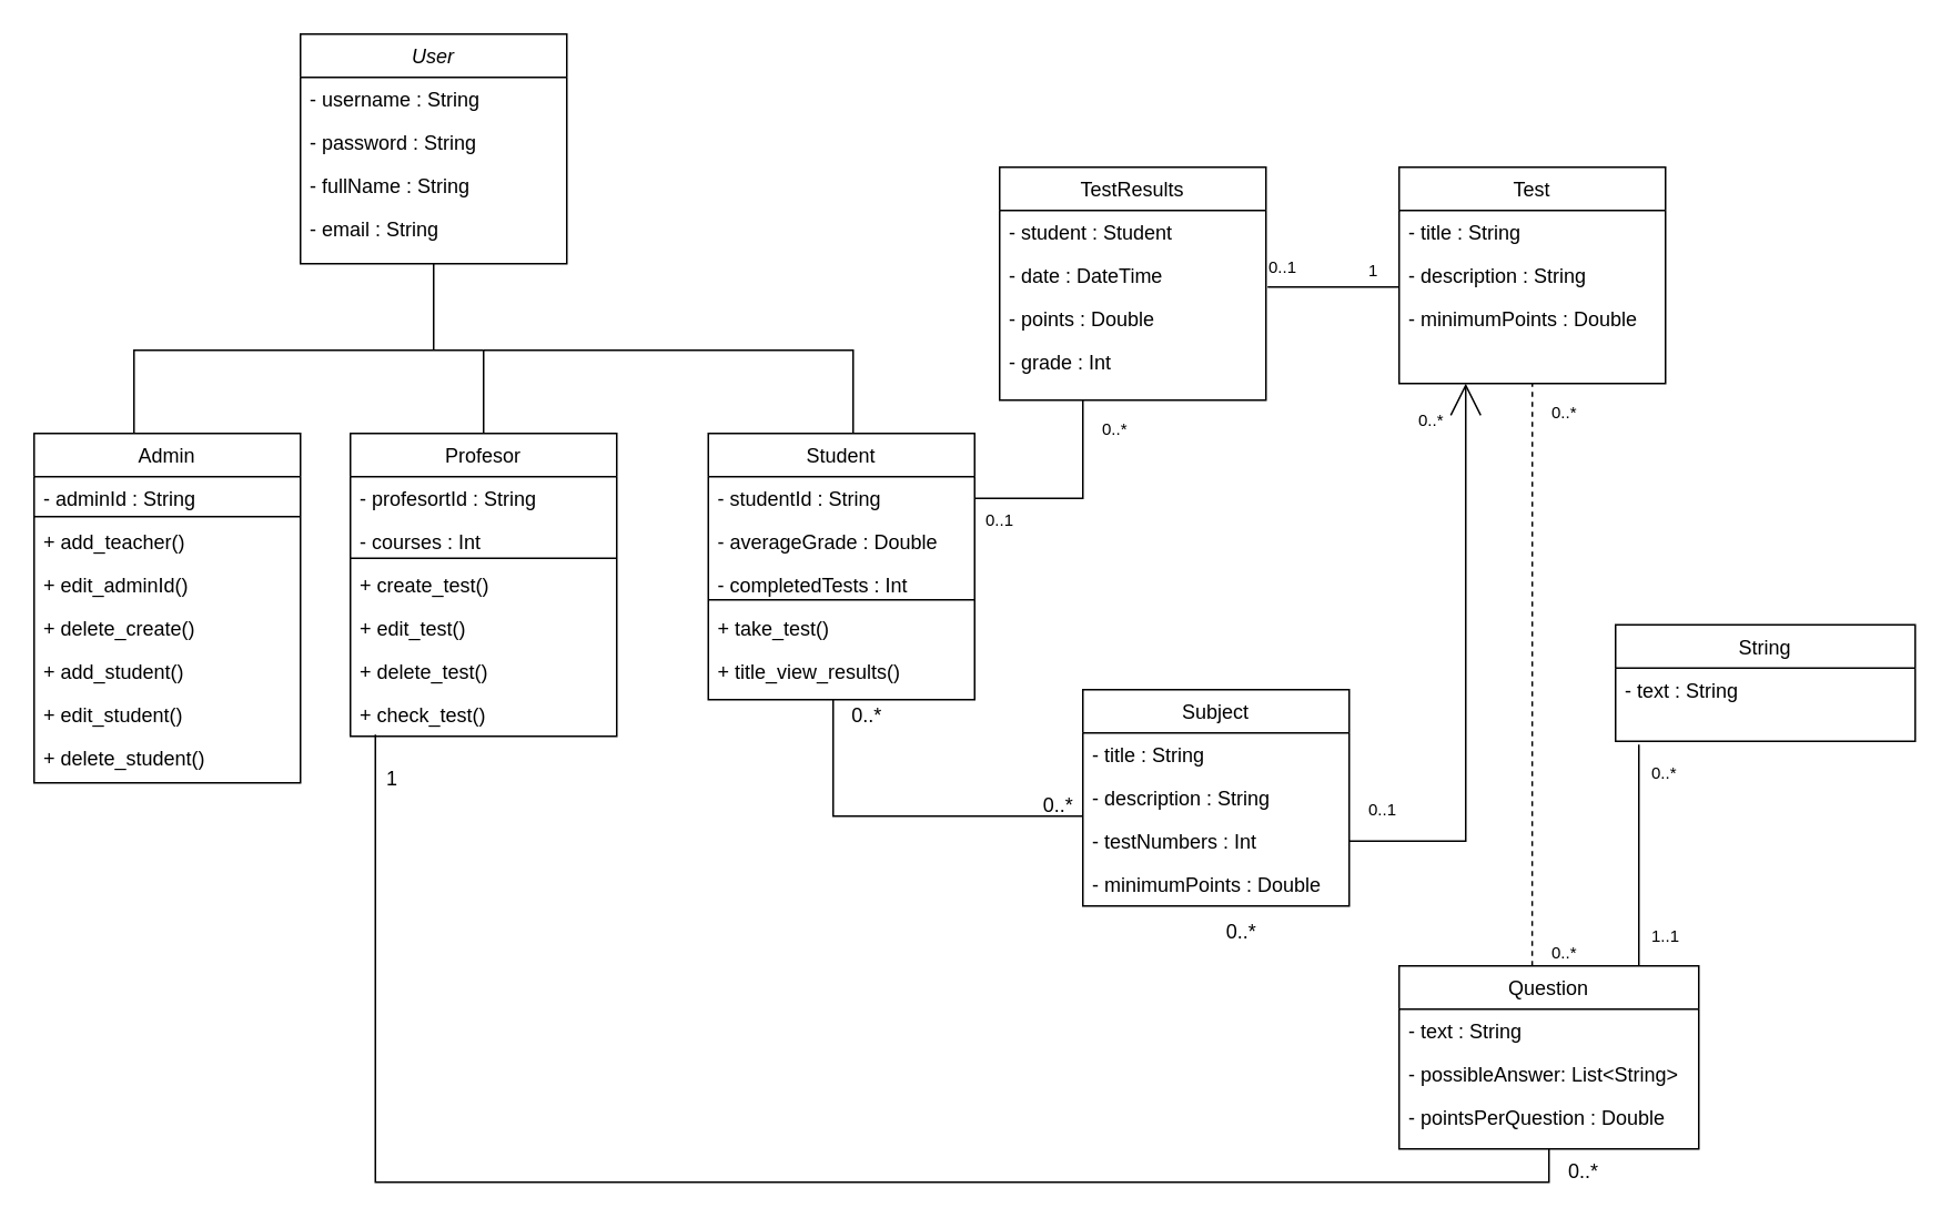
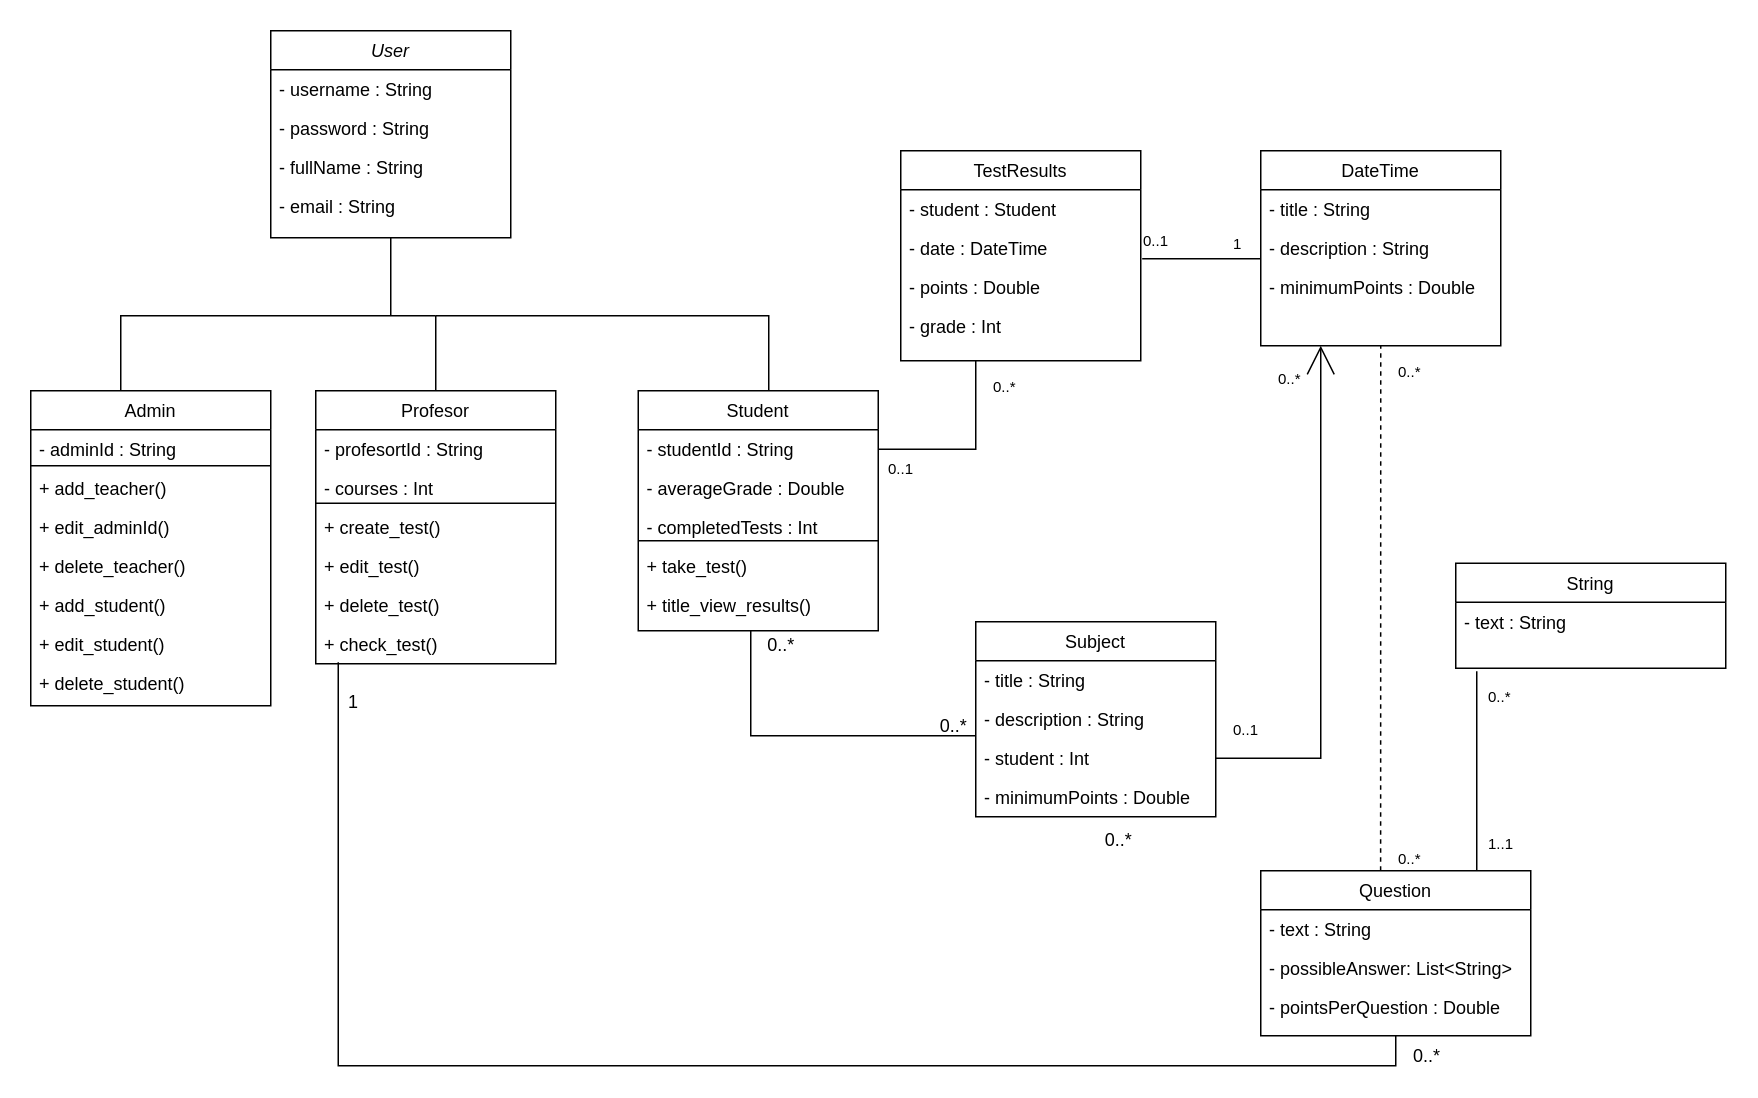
- <mxCell id="41" value="Test" style="swimlane;fontStyle=0;align=center;verticalAlign=top;childLayout=stackLayout;horizontal=1;startSize=26;horizontalStack=0;resizeParent=1;resizeLast=0;collapsible=1;marginBottom=0;rounded=0;shadow=0;strokeWidth=1;" vertex="1" parent="1"><mxGeometry x="840" y="100" width="160" height="130" as="geometry"><mxRectangle x="340" y="380" width="170" height="26" as="alternateBounds" /></mxGeometry></mxCell>
+ <mxCell id="41" value="DateTime" style="swimlane;fontStyle=0;align=center;verticalAlign=top;childLayout=stackLayout;horizontal=1;startSize=26;horizontalStack=0;resizeParent=1;resizeLast=0;collapsible=1;marginBottom=0;rounded=0;shadow=0;strokeWidth=1;" vertex="1" parent="1"><mxGeometry x="840" y="100" width="160" height="130" as="geometry"><mxRectangle x="340" y="380" width="170" height="26" as="alternateBounds" /></mxGeometry></mxCell>
- <mxCell id="28" value="+ delete_create()" style="text;align=left;verticalAlign=top;spacingLeft=4;spacingRight=4;overflow=hidden;rotatable=0;points=[[0,0.5],[1,0.5]];portConstraint=eastwest;" vertex="1" parent="23"><mxGeometry y="104" width="160" height="26" as="geometry" /></mxCell>
+ <mxCell id="28" value="+ delete_teacher()" style="text;align=left;verticalAlign=top;spacingLeft=4;spacingRight=4;overflow=hidden;rotatable=0;points=[[0,0.5],[1,0.5]];portConstraint=eastwest;" vertex="1" parent="23"><mxGeometry y="104" width="160" height="26" as="geometry" /></mxCell>
- <mxCell id="35" value="- testNumbers : Int" style="text;align=left;verticalAlign=top;spacingLeft=4;spacingRight=4;overflow=hidden;rotatable=0;points=[[0,0.5],[1,0.5]];portConstraint=eastwest;" vertex="1" parent="32"><mxGeometry y="78" width="160" height="26" as="geometry" /></mxCell>
+ <mxCell id="35" value="- student : Int" style="text;align=left;verticalAlign=top;spacingLeft=4;spacingRight=4;overflow=hidden;rotatable=0;points=[[0,0.5],[1,0.5]];portConstraint=eastwest;" vertex="1" parent="32"><mxGeometry y="78" width="160" height="26" as="geometry" /></mxCell>
